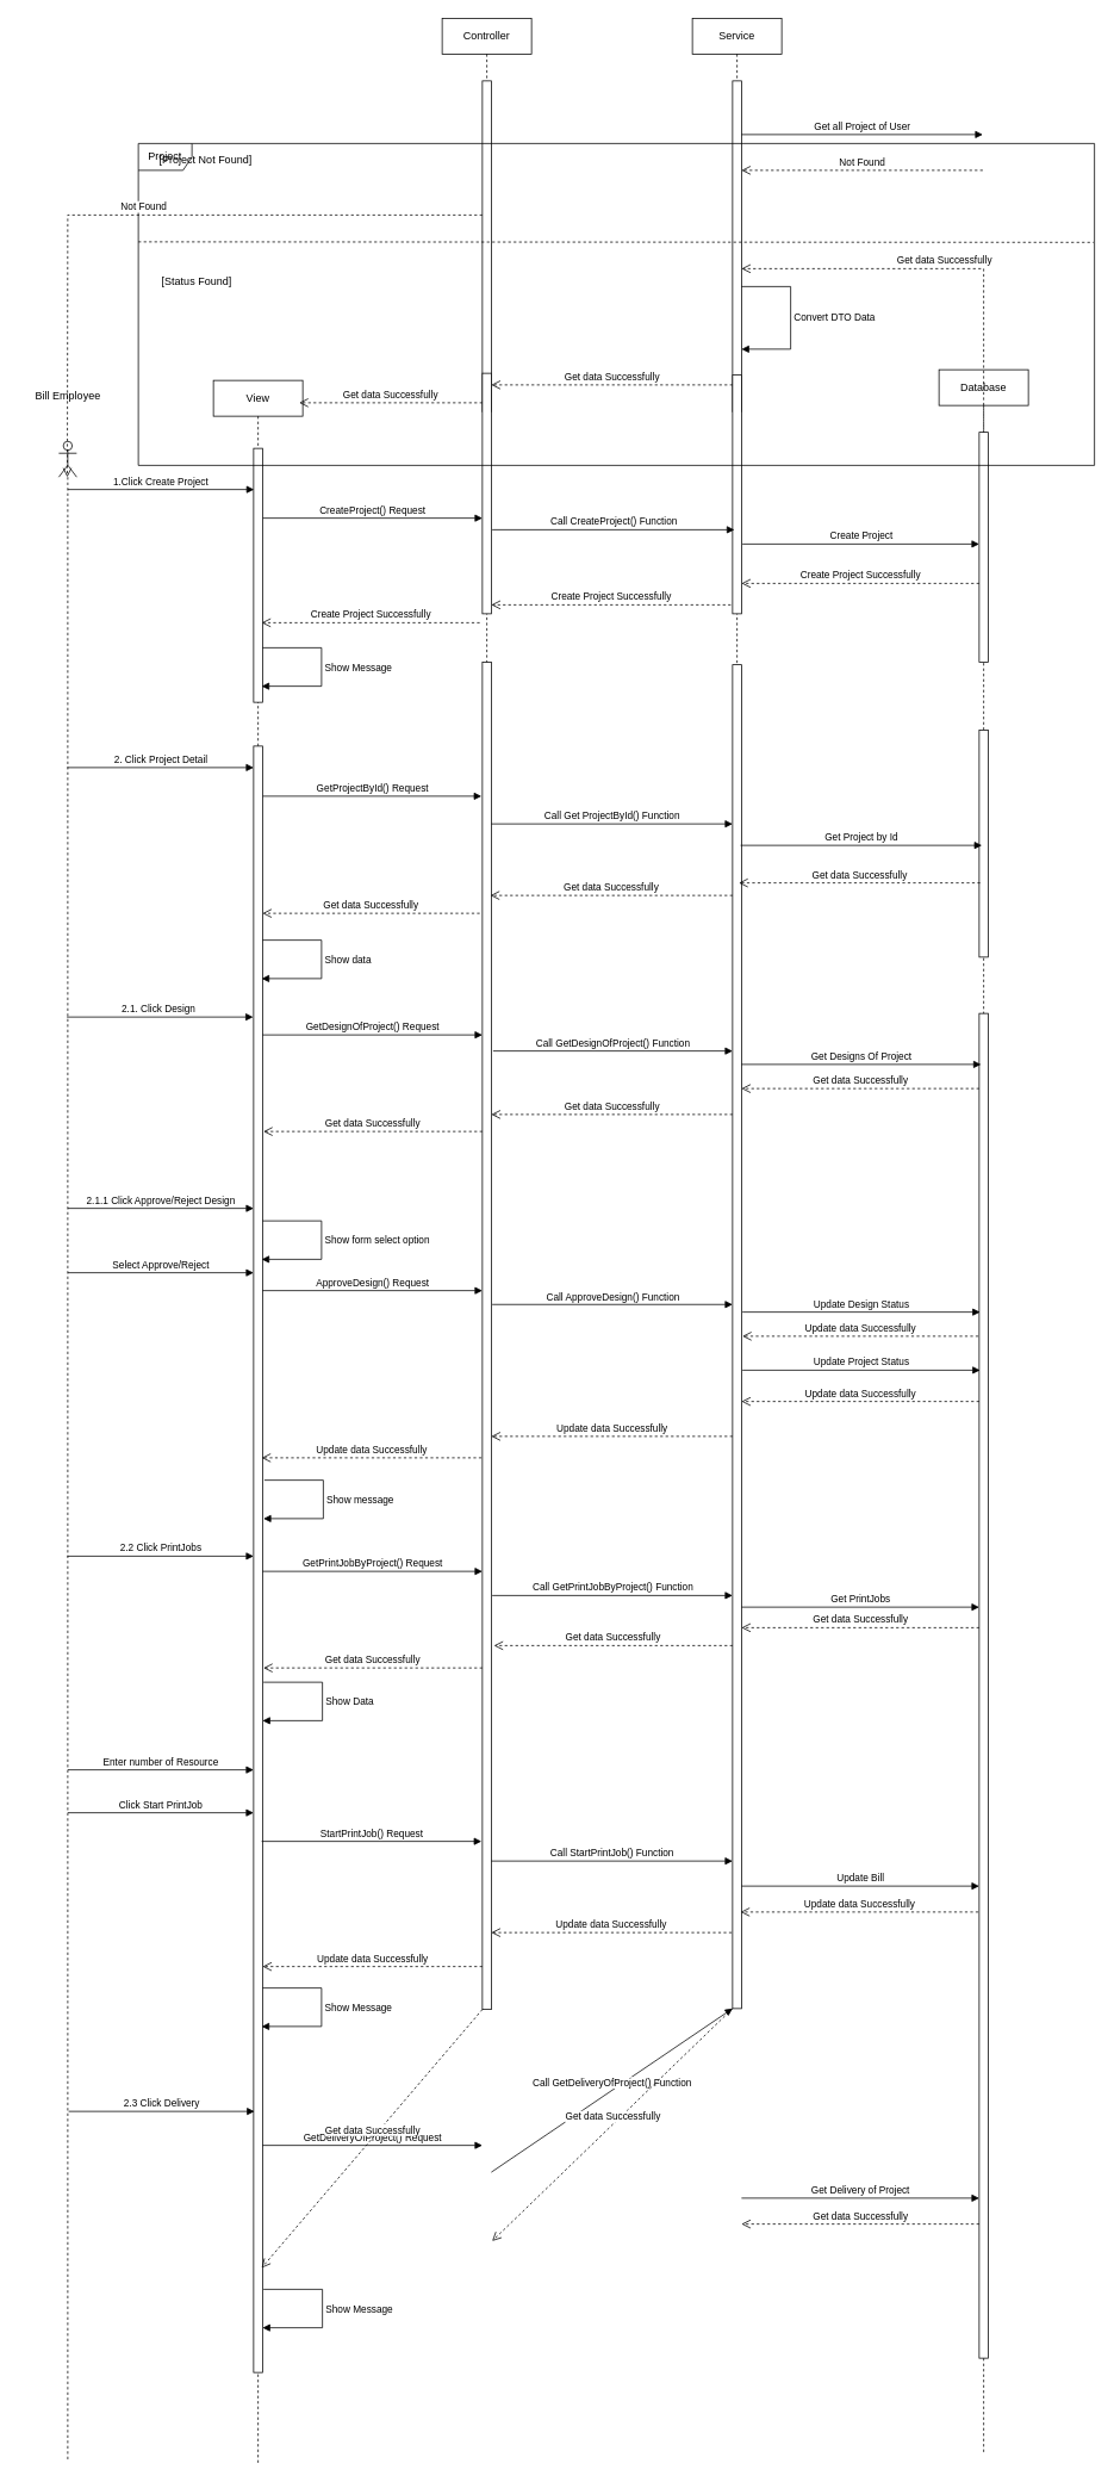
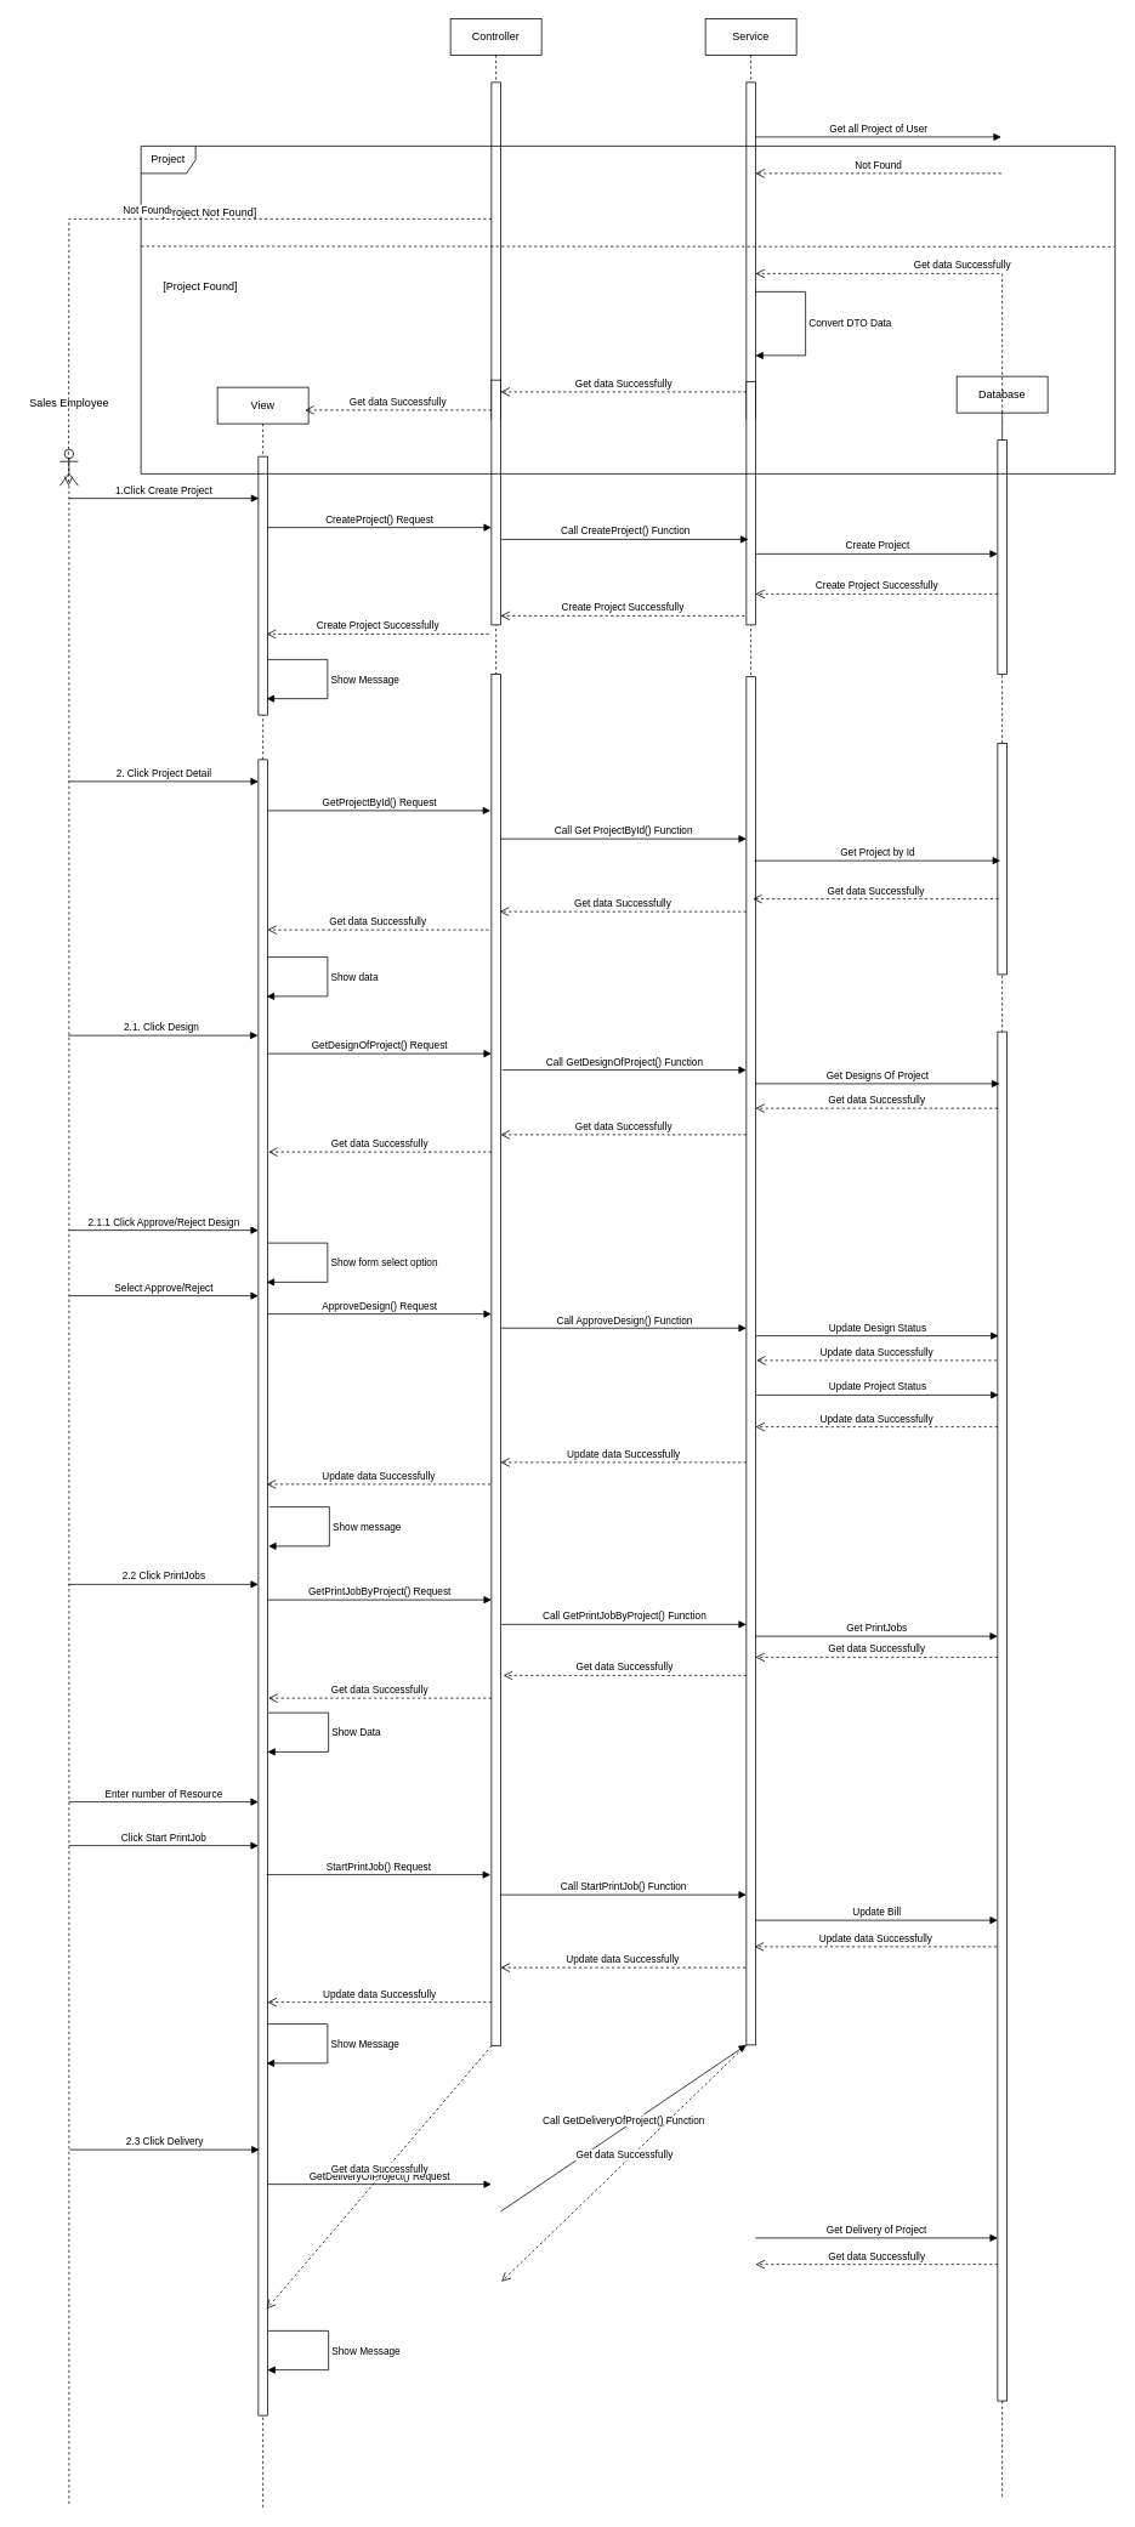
- <mxCell id="84" value="[Project Not Found]" style="text;html=1;align=center;verticalAlign=middle;resizable=0;points=[];autosize=1;strokeColor=none;fillColor=none;" vertex="1" parent="1"><mxGeometry x="164" y="163" width="130" height="30" as="geometry" /></mxCell>
+ <mxCell id="84" value="[Project Not Found]" style="text;html=1;align=center;verticalAlign=middle;resizable=0;points=[];autosize=1;strokeColor=none;fillColor=none;" vertex="1" parent="1"><mxGeometry x="164" y="218" width="130" height="30" as="geometry" /></mxCell>
- <mxCell id="85" value="[Status Found]" style="text;html=1;align=center;verticalAlign=middle;resizable=0;points=[];autosize=1;strokeColor=none;fillColor=none;" vertex="1" parent="1"><mxGeometry x="169" y="300" width="100" height="30" as="geometry" /></mxCell>
+ <mxCell id="85" value="[Project Found]" style="text;html=1;align=center;verticalAlign=middle;resizable=0;points=[];autosize=1;strokeColor=none;fillColor=none;" vertex="1" parent="1"><mxGeometry x="169" y="300" width="100" height="30" as="geometry" /></mxCell>
- <mxCell id="16" value="Bill Employee" style="text;html=1;align=center;verticalAlign=middle;resizable=0;points=[];autosize=1;strokeColor=none;fillColor=none;" vertex="1" parent="14"><mxGeometry x="-5" y="75.095" width="110" height="30" as="geometry" /></mxCell>
+ <mxCell id="16" value="Sales Employee" style="text;html=1;align=center;verticalAlign=middle;resizable=0;points=[];autosize=1;strokeColor=none;fillColor=none;" vertex="1" parent="14"><mxGeometry x="-5" y="75.095" width="110" height="30" as="geometry" /></mxCell>
